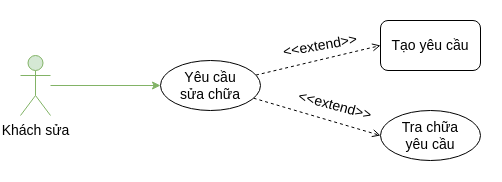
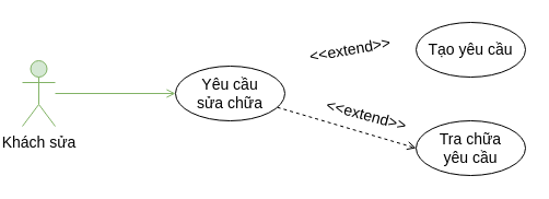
- <mxCell id="8" value="Tạo yêu cầu" style="whiteSpace=wrap;html=1;fontSize=14;rounded=1;" parent="1" vertex="1"><mxGeometry x="380" y="20" width="100" height="50" as="geometry" /></mxCell>
+ <mxCell id="8" value="Tạo yêu cầu" style="ellipse;whiteSpace=wrap;html=1;fontSize=14;" parent="1" vertex="1"><mxGeometry x="380" y="20" width="100" height="50" as="geometry" /></mxCell>
- <mxCell id="4" style="rounded=0;orthogonalLoop=1;jettySize=auto;html=1;entryX=0;entryY=0.5;entryDx=0;entryDy=0;dashed=1;endArrow=open;endFill=0;" parent="1" source="6" target="8" edge="1"><mxGeometry relative="1" as="geometry" /></mxCell>
- <mxCell id="2" style="rounded=0;orthogonalLoop=1;jettySize=auto;html=1;entryX=0;entryY=0.5;entryDx=0;entryDy=0;fillColor=#d5e8d4;strokeColor=#82b366;" parent="1" source="3" target="6" edge="1"><mxGeometry relative="1" as="geometry" /></mxCell>
+ <mxCell id="2" style="rounded=0;orthogonalLoop=1;jettySize=auto;html=1;entryX=0;entryY=0.5;entryDx=0;entryDy=0;fillColor=#d5e8d4;strokeColor=#82b366;endArrow=open;" parent="1" source="3" target="6" edge="1"><mxGeometry relative="1" as="geometry" /></mxCell>
